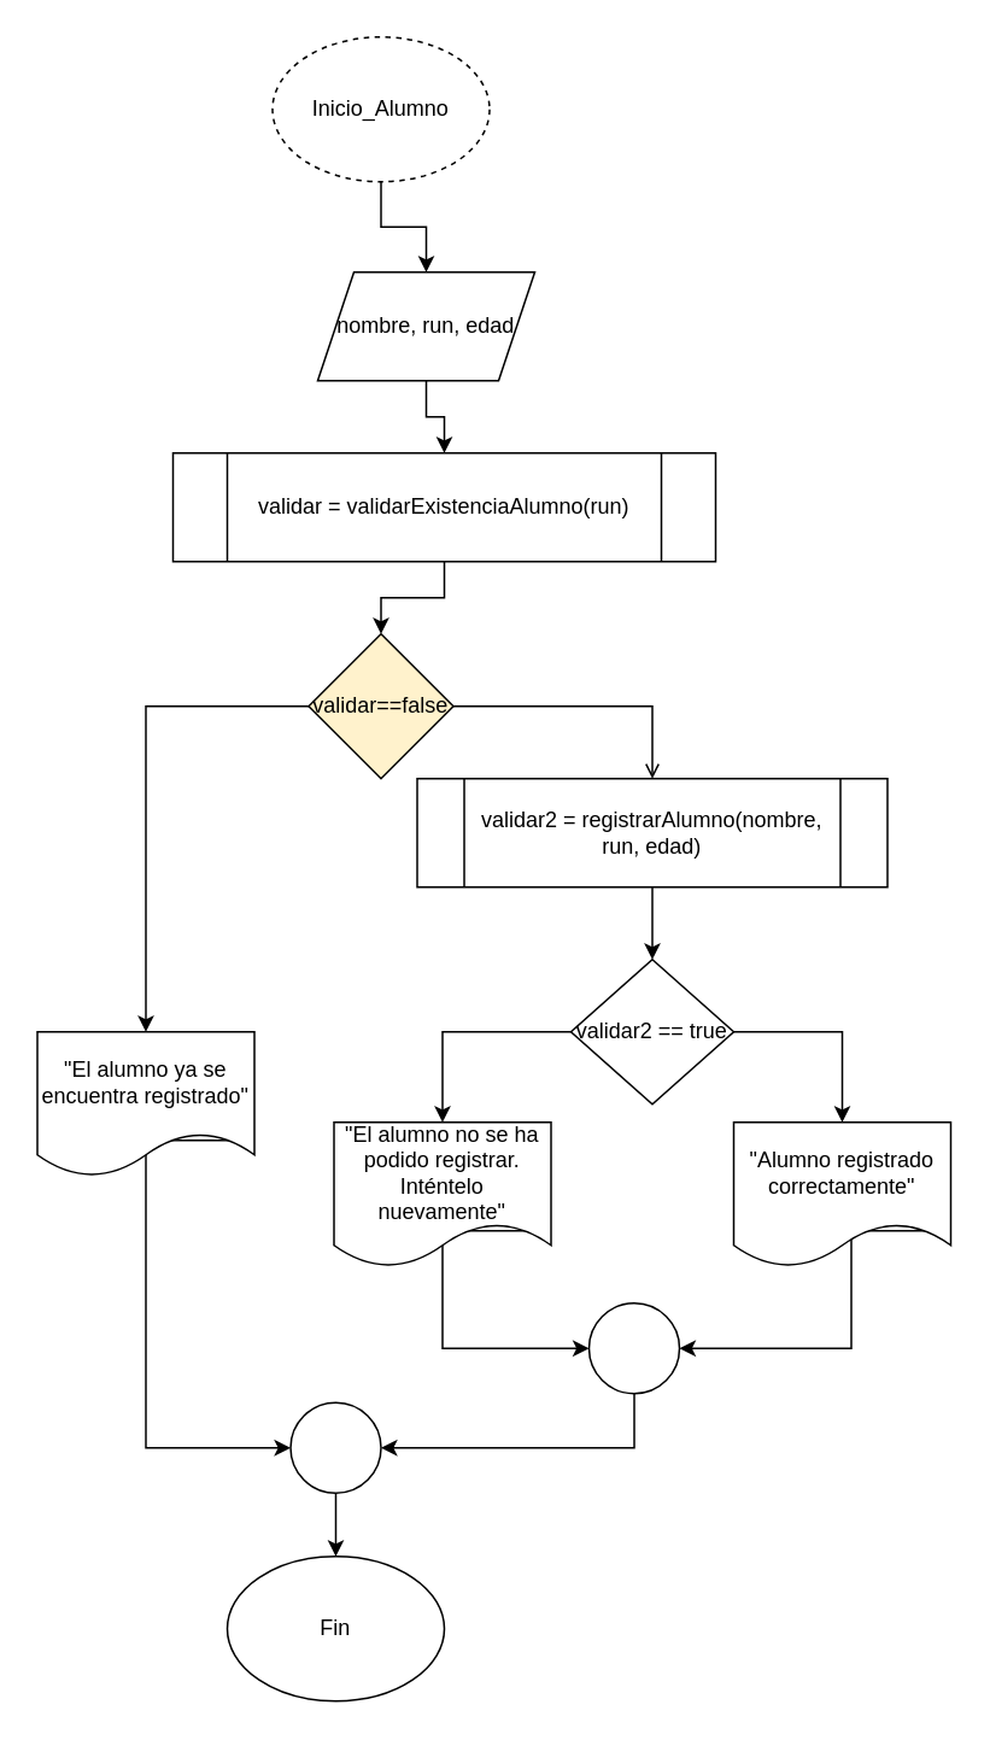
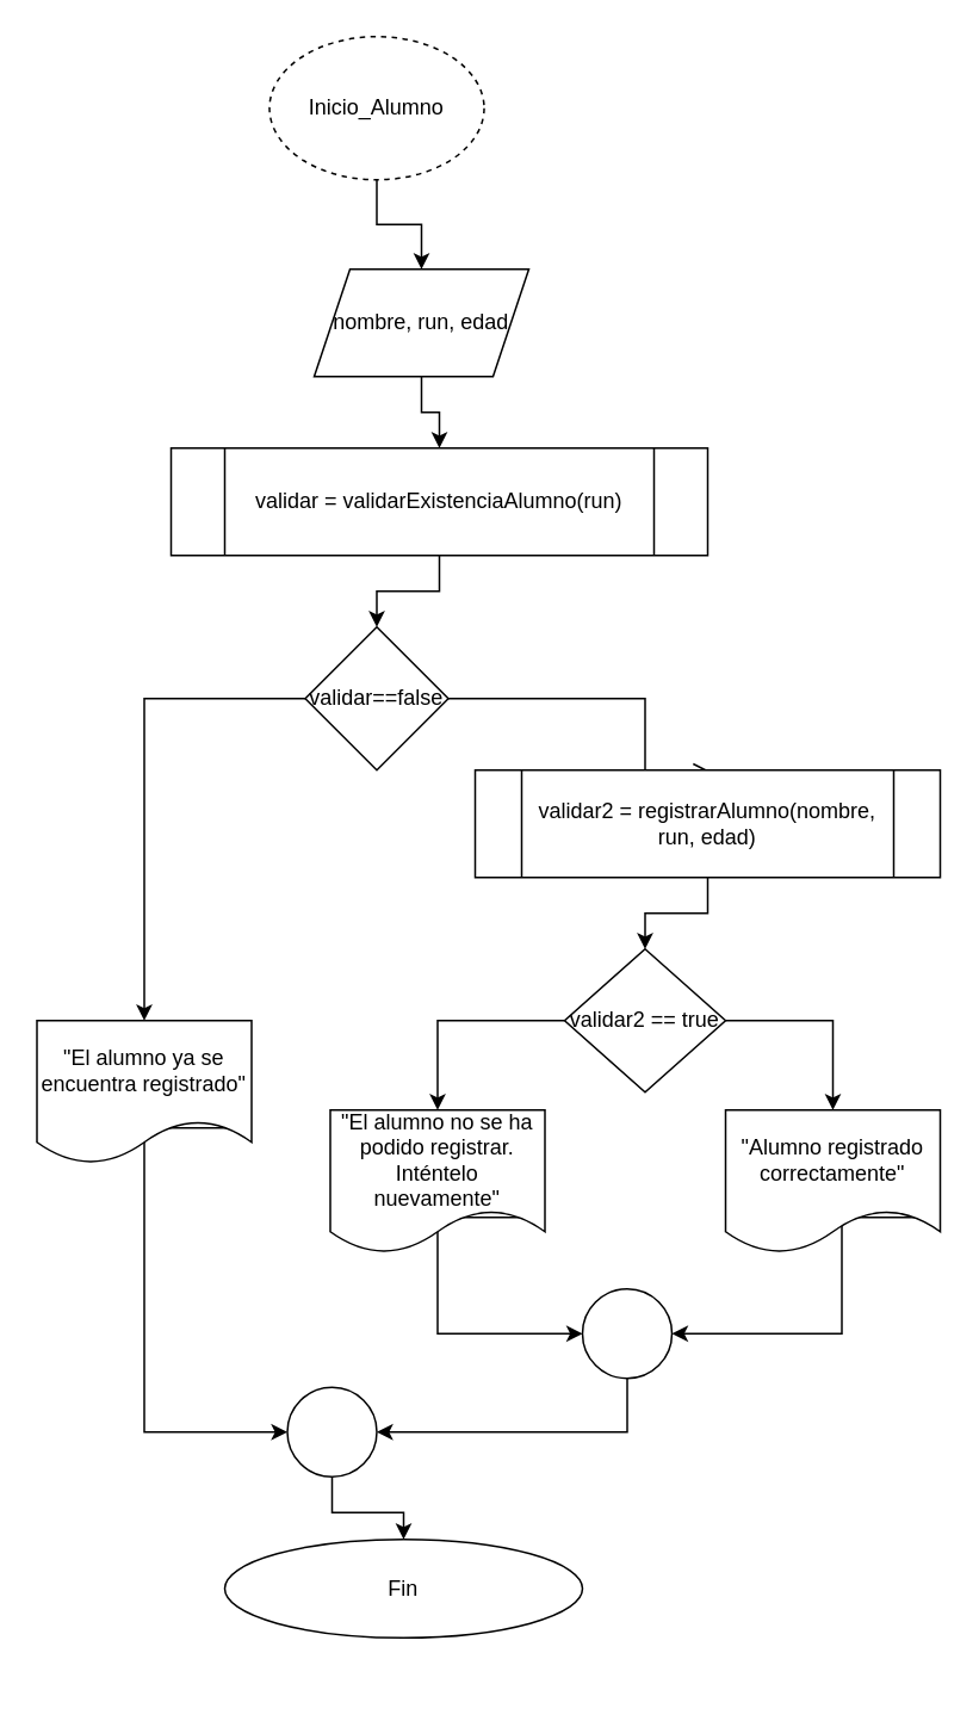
- <mxCell id="10" value="validar==false" style="rhombus;whiteSpace=wrap;html=1;fillColor=#fff2cc;" vertex="1" parent="1"><mxGeometry x="170" y="350" width="80" height="80" as="geometry" /></mxCell>
+ <mxCell id="10" value="validar==false" style="rhombus;whiteSpace=wrap;html=1;" vertex="1" parent="1"><mxGeometry x="170" y="350" width="80" height="80" as="geometry" /></mxCell>
- <mxCell id="12" value="validar2 = registrarAlumno(nombre, run, edad)" style="shape=process;whiteSpace=wrap;html=1;backgroundOutline=1;" vertex="1" parent="1"><mxGeometry x="230" y="430" width="260" height="60" as="geometry" /></mxCell>
+ <mxCell id="12" value="validar2 = registrarAlumno(nombre, run, edad)" style="shape=process;whiteSpace=wrap;html=1;backgroundOutline=1;" vertex="1" parent="1"><mxGeometry x="265" y="430" width="260" height="60" as="geometry" /></mxCell>
- <mxCell id="25" value="Fin" style="ellipse;whiteSpace=wrap;html=1;" vertex="1" parent="1"><mxGeometry x="125" y="860" width="120" height="80" as="geometry" /></mxCell>
+ <mxCell id="25" value="Fin" style="ellipse;whiteSpace=wrap;html=1;" vertex="1" parent="1"><mxGeometry x="125" y="860" width="200" height="55" as="geometry" /></mxCell>
